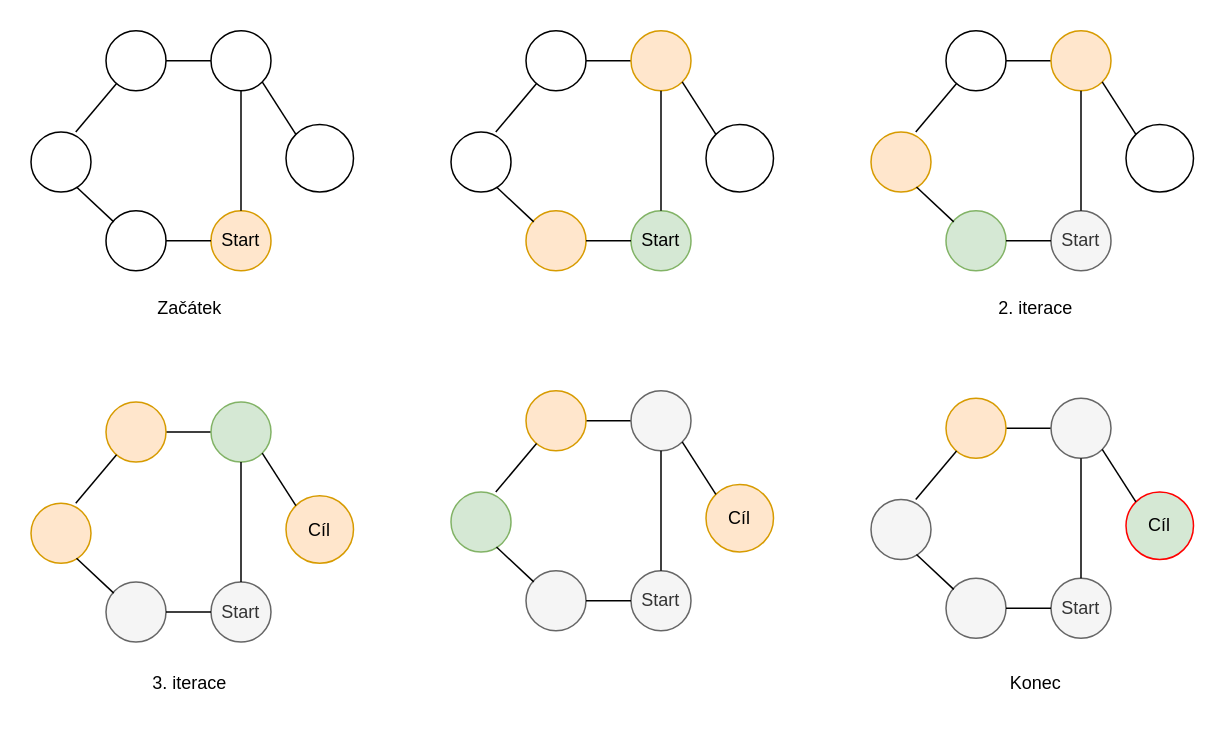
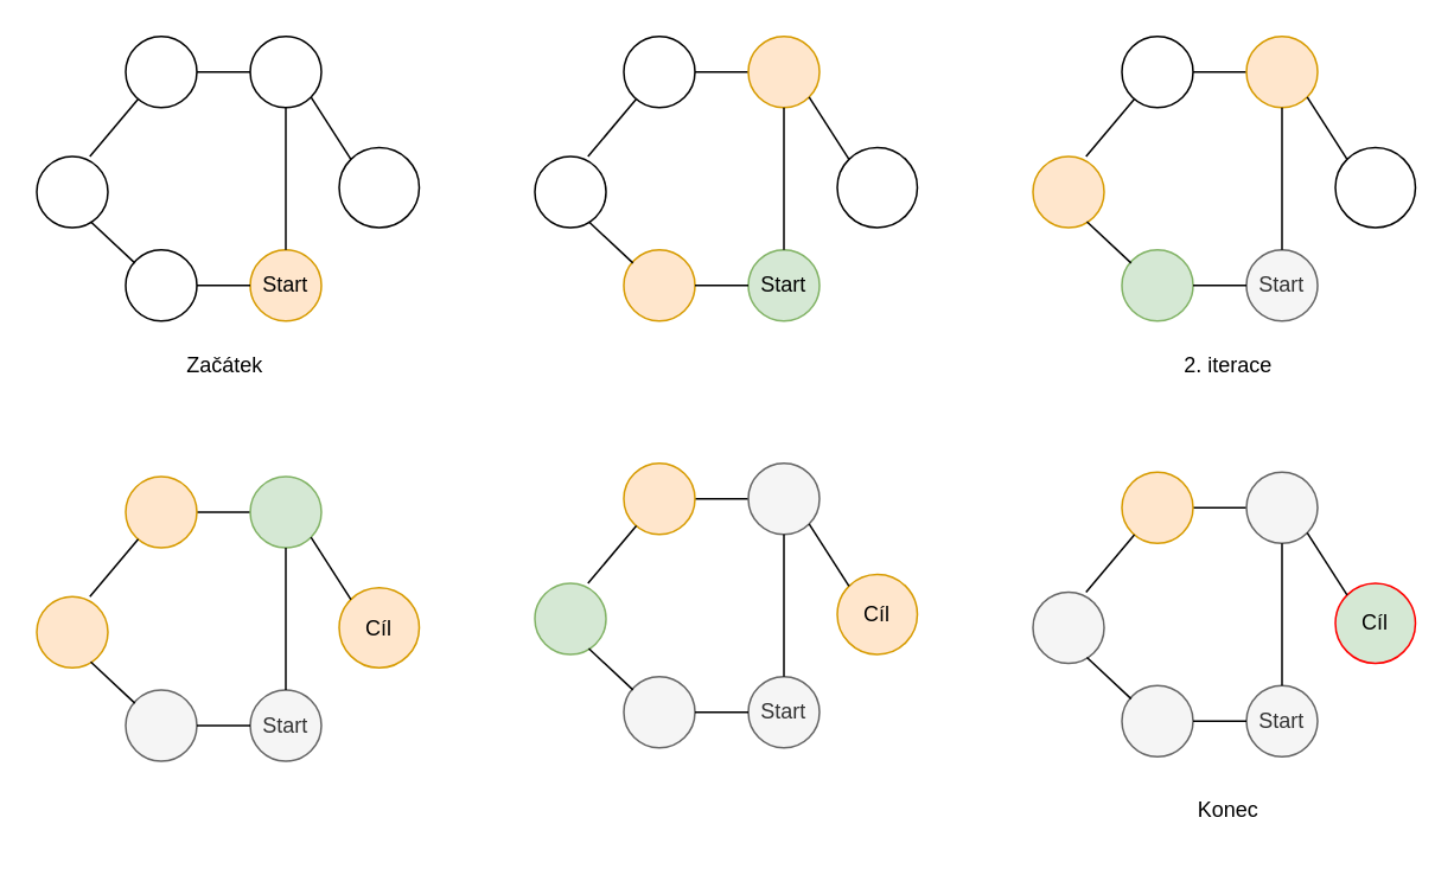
- <mxCell id="76" value="3. iterace" style="text;html=1;strokeColor=none;fillColor=none;align=center;verticalAlign=middle;whiteSpace=wrap;rounded=0;" parent="1" vertex="1"><mxGeometry x="96" y="440" width="60" height="30" as="geometry" /></mxCell>
